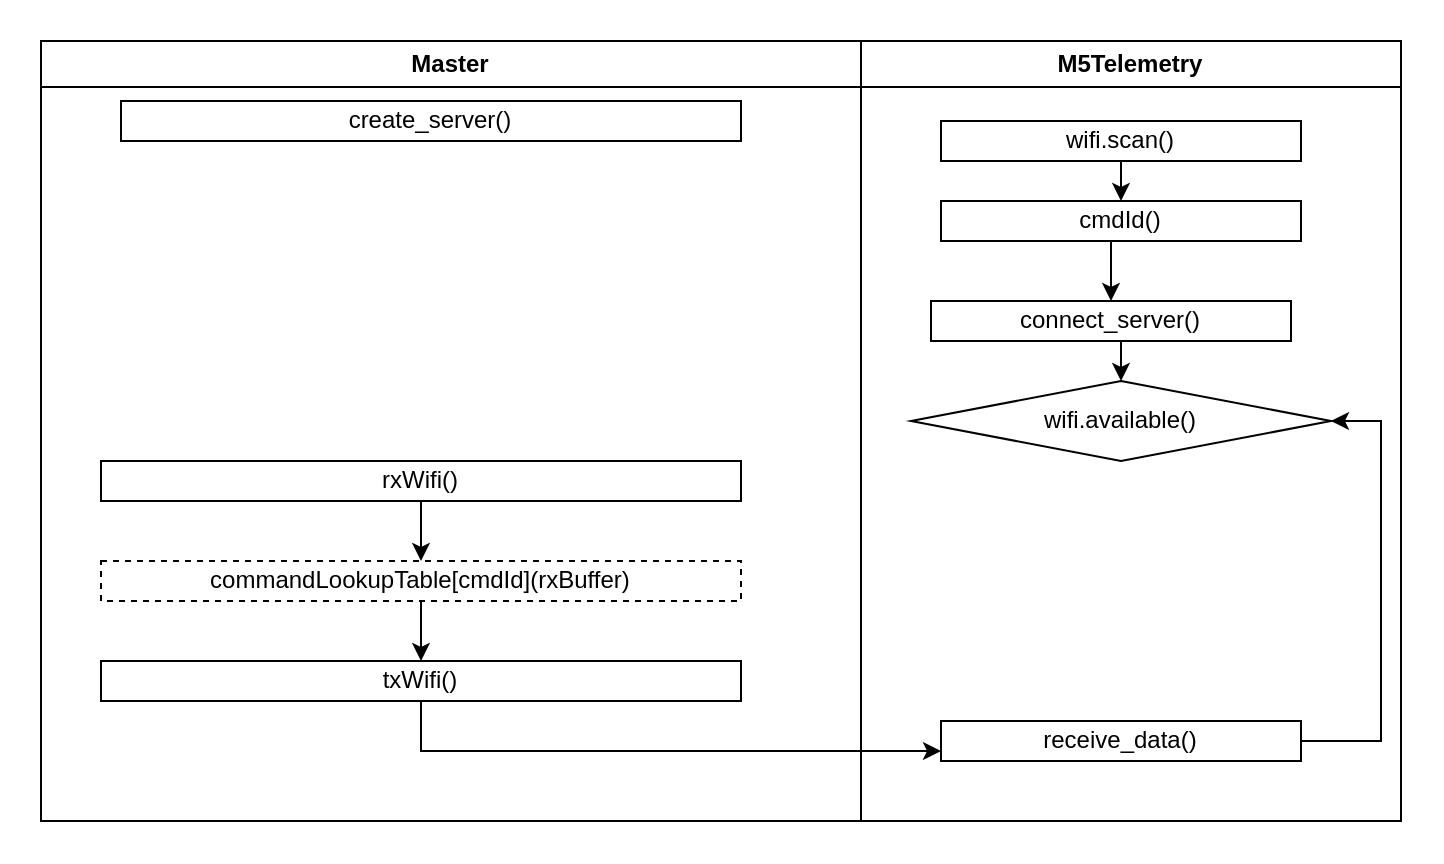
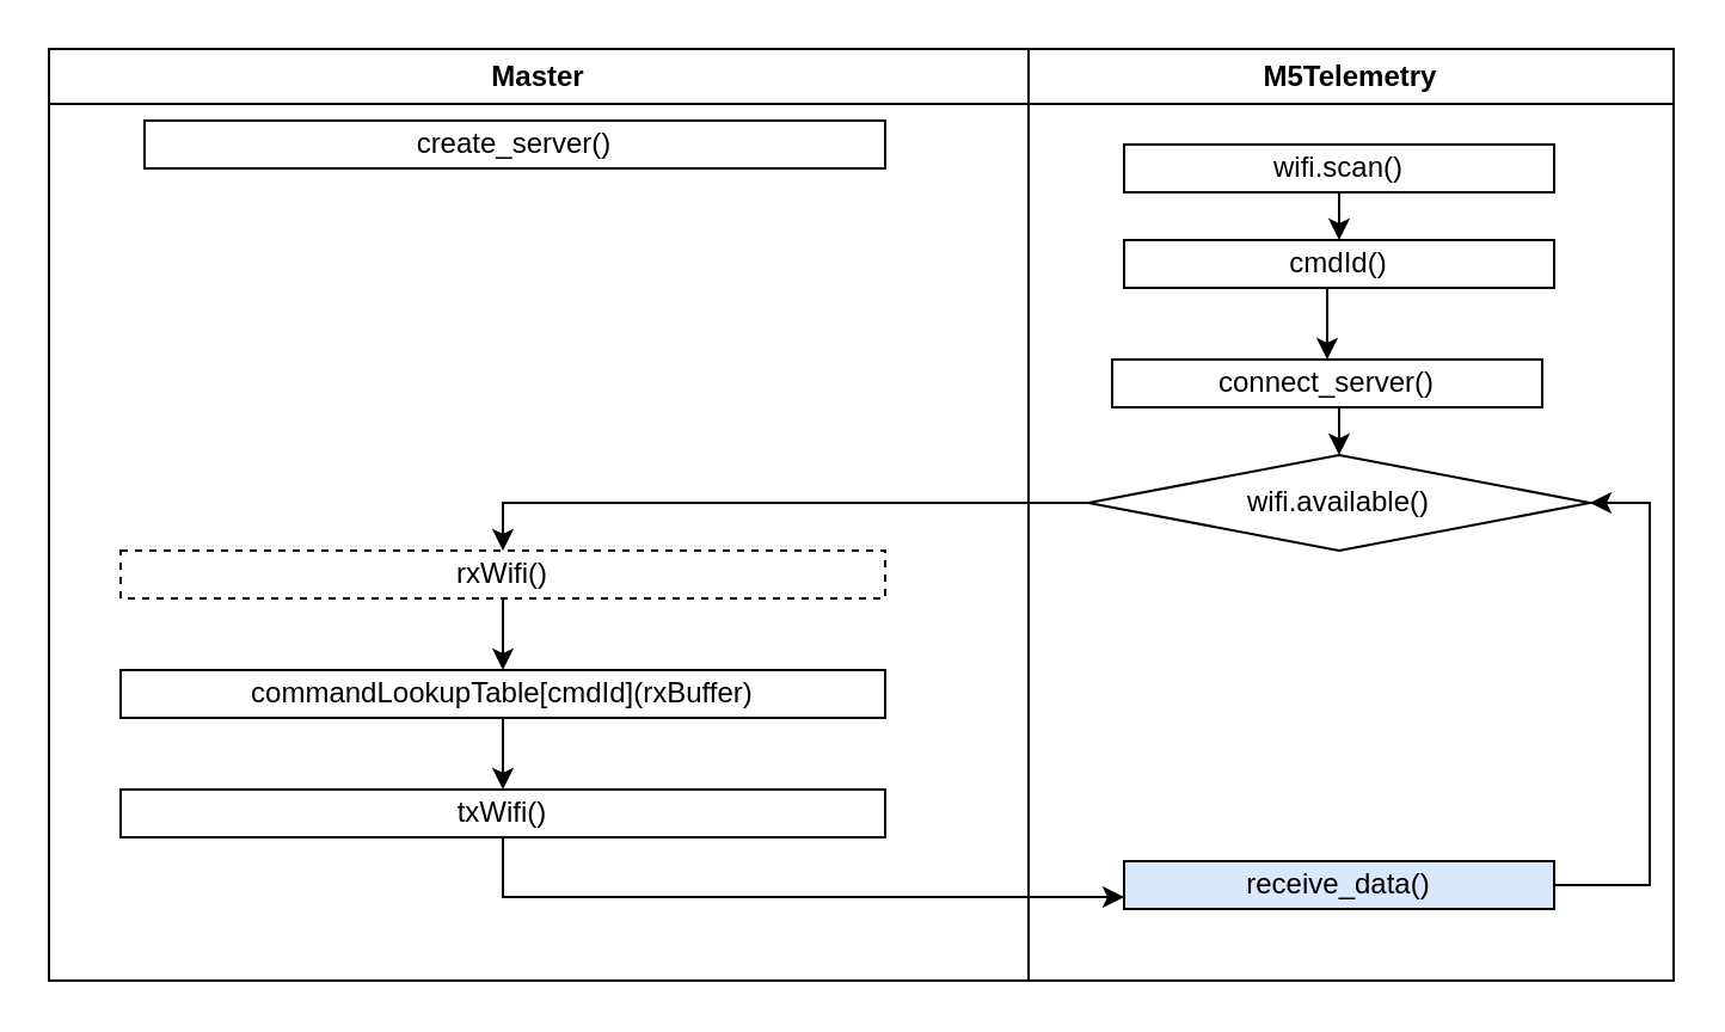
+ <mxCell id="20" style="edgeStyle=orthogonalEdgeStyle;rounded=0;orthogonalLoop=1;jettySize=auto;html=1;exitX=0;exitY=0.5;exitDx=0;exitDy=0;entryX=0.5;entryY=0;entryDx=0;entryDy=0;" edge="1" parent="1" source="9" target="15"><mxGeometry relative="1" as="geometry" /></mxCell>
- <mxCell id="15" value="rxWifi()" style="rounded=0;whiteSpace=wrap;html=1;" vertex="1" parent="12"><mxGeometry x="30" y="210" width="320" height="20" as="geometry" /></mxCell>
+ <mxCell id="15" value="rxWifi()" style="rounded=0;whiteSpace=wrap;html=1;dashed=1;" vertex="1" parent="12"><mxGeometry x="30" y="210" width="320" height="20" as="geometry" /></mxCell>
- <mxCell id="18" value="commandLookupTable[cmdId](rxBuffer)" style="rounded=0;whiteSpace=wrap;html=1;dashed=1;" vertex="1" parent="12"><mxGeometry x="30" y="260" width="320" height="20" as="geometry" /></mxCell>
+ <mxCell id="18" value="commandLookupTable[cmdId](rxBuffer)" style="rounded=0;whiteSpace=wrap;html=1;" vertex="1" parent="12"><mxGeometry x="30" y="260" width="320" height="20" as="geometry" /></mxCell>
- <mxCell id="11" value="receive_data()" style="rounded=0;whiteSpace=wrap;html=1;" vertex="1" parent="2"><mxGeometry x="40" y="340" width="180" height="20" as="geometry" /></mxCell>
+ <mxCell id="11" value="receive_data()" style="rounded=0;whiteSpace=wrap;html=1;fillColor=#dae8fc;" vertex="1" parent="2"><mxGeometry x="40" y="340" width="180" height="20" as="geometry" /></mxCell>
